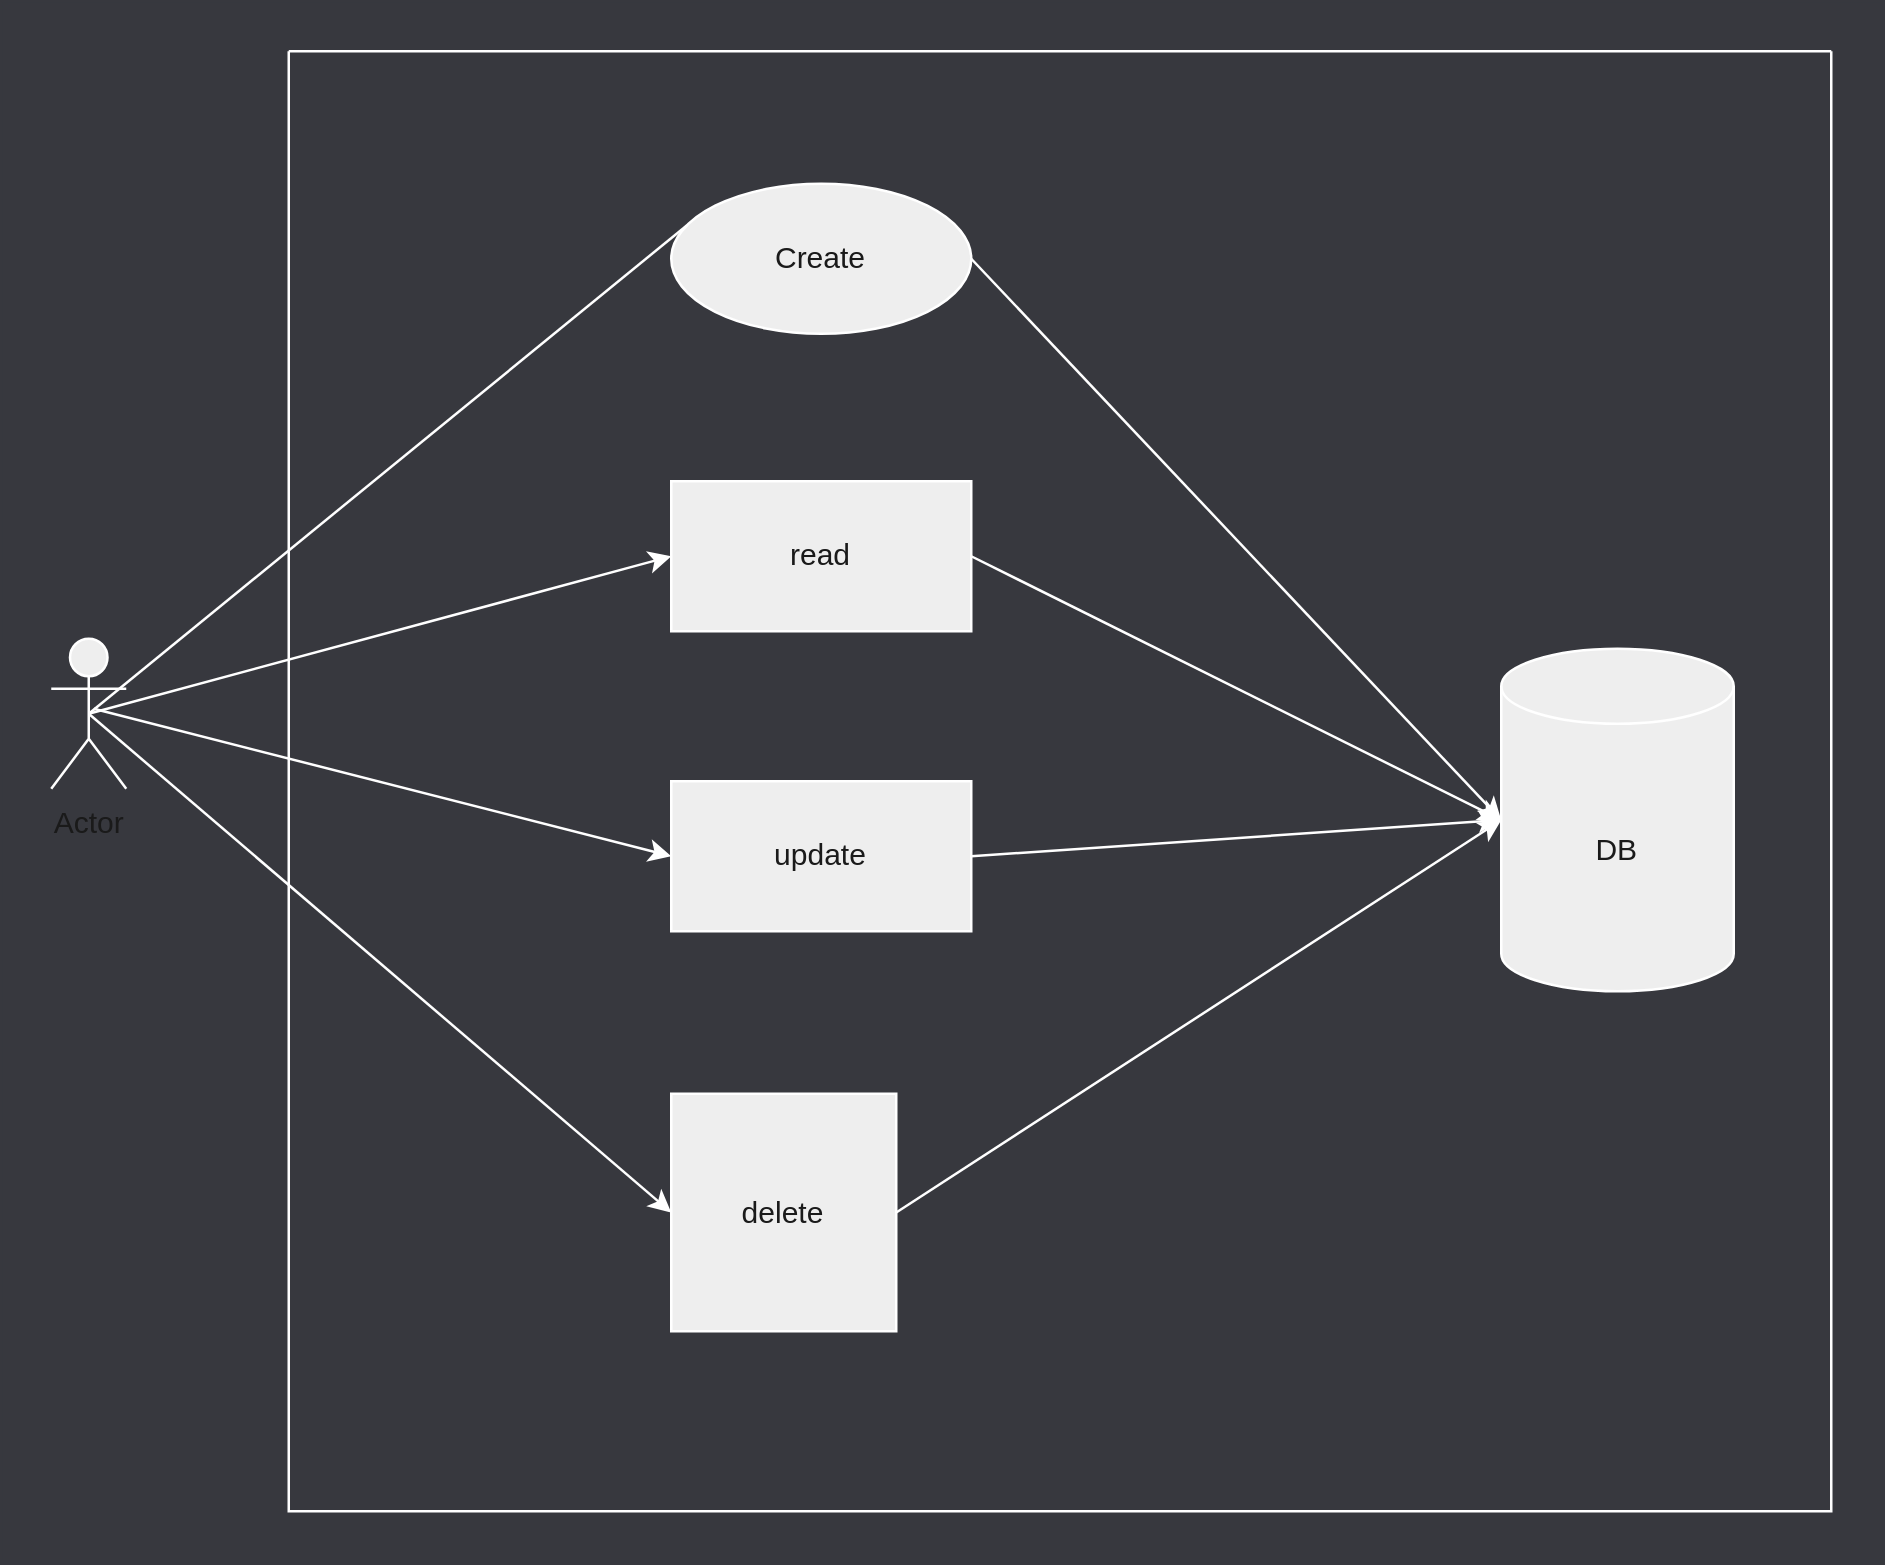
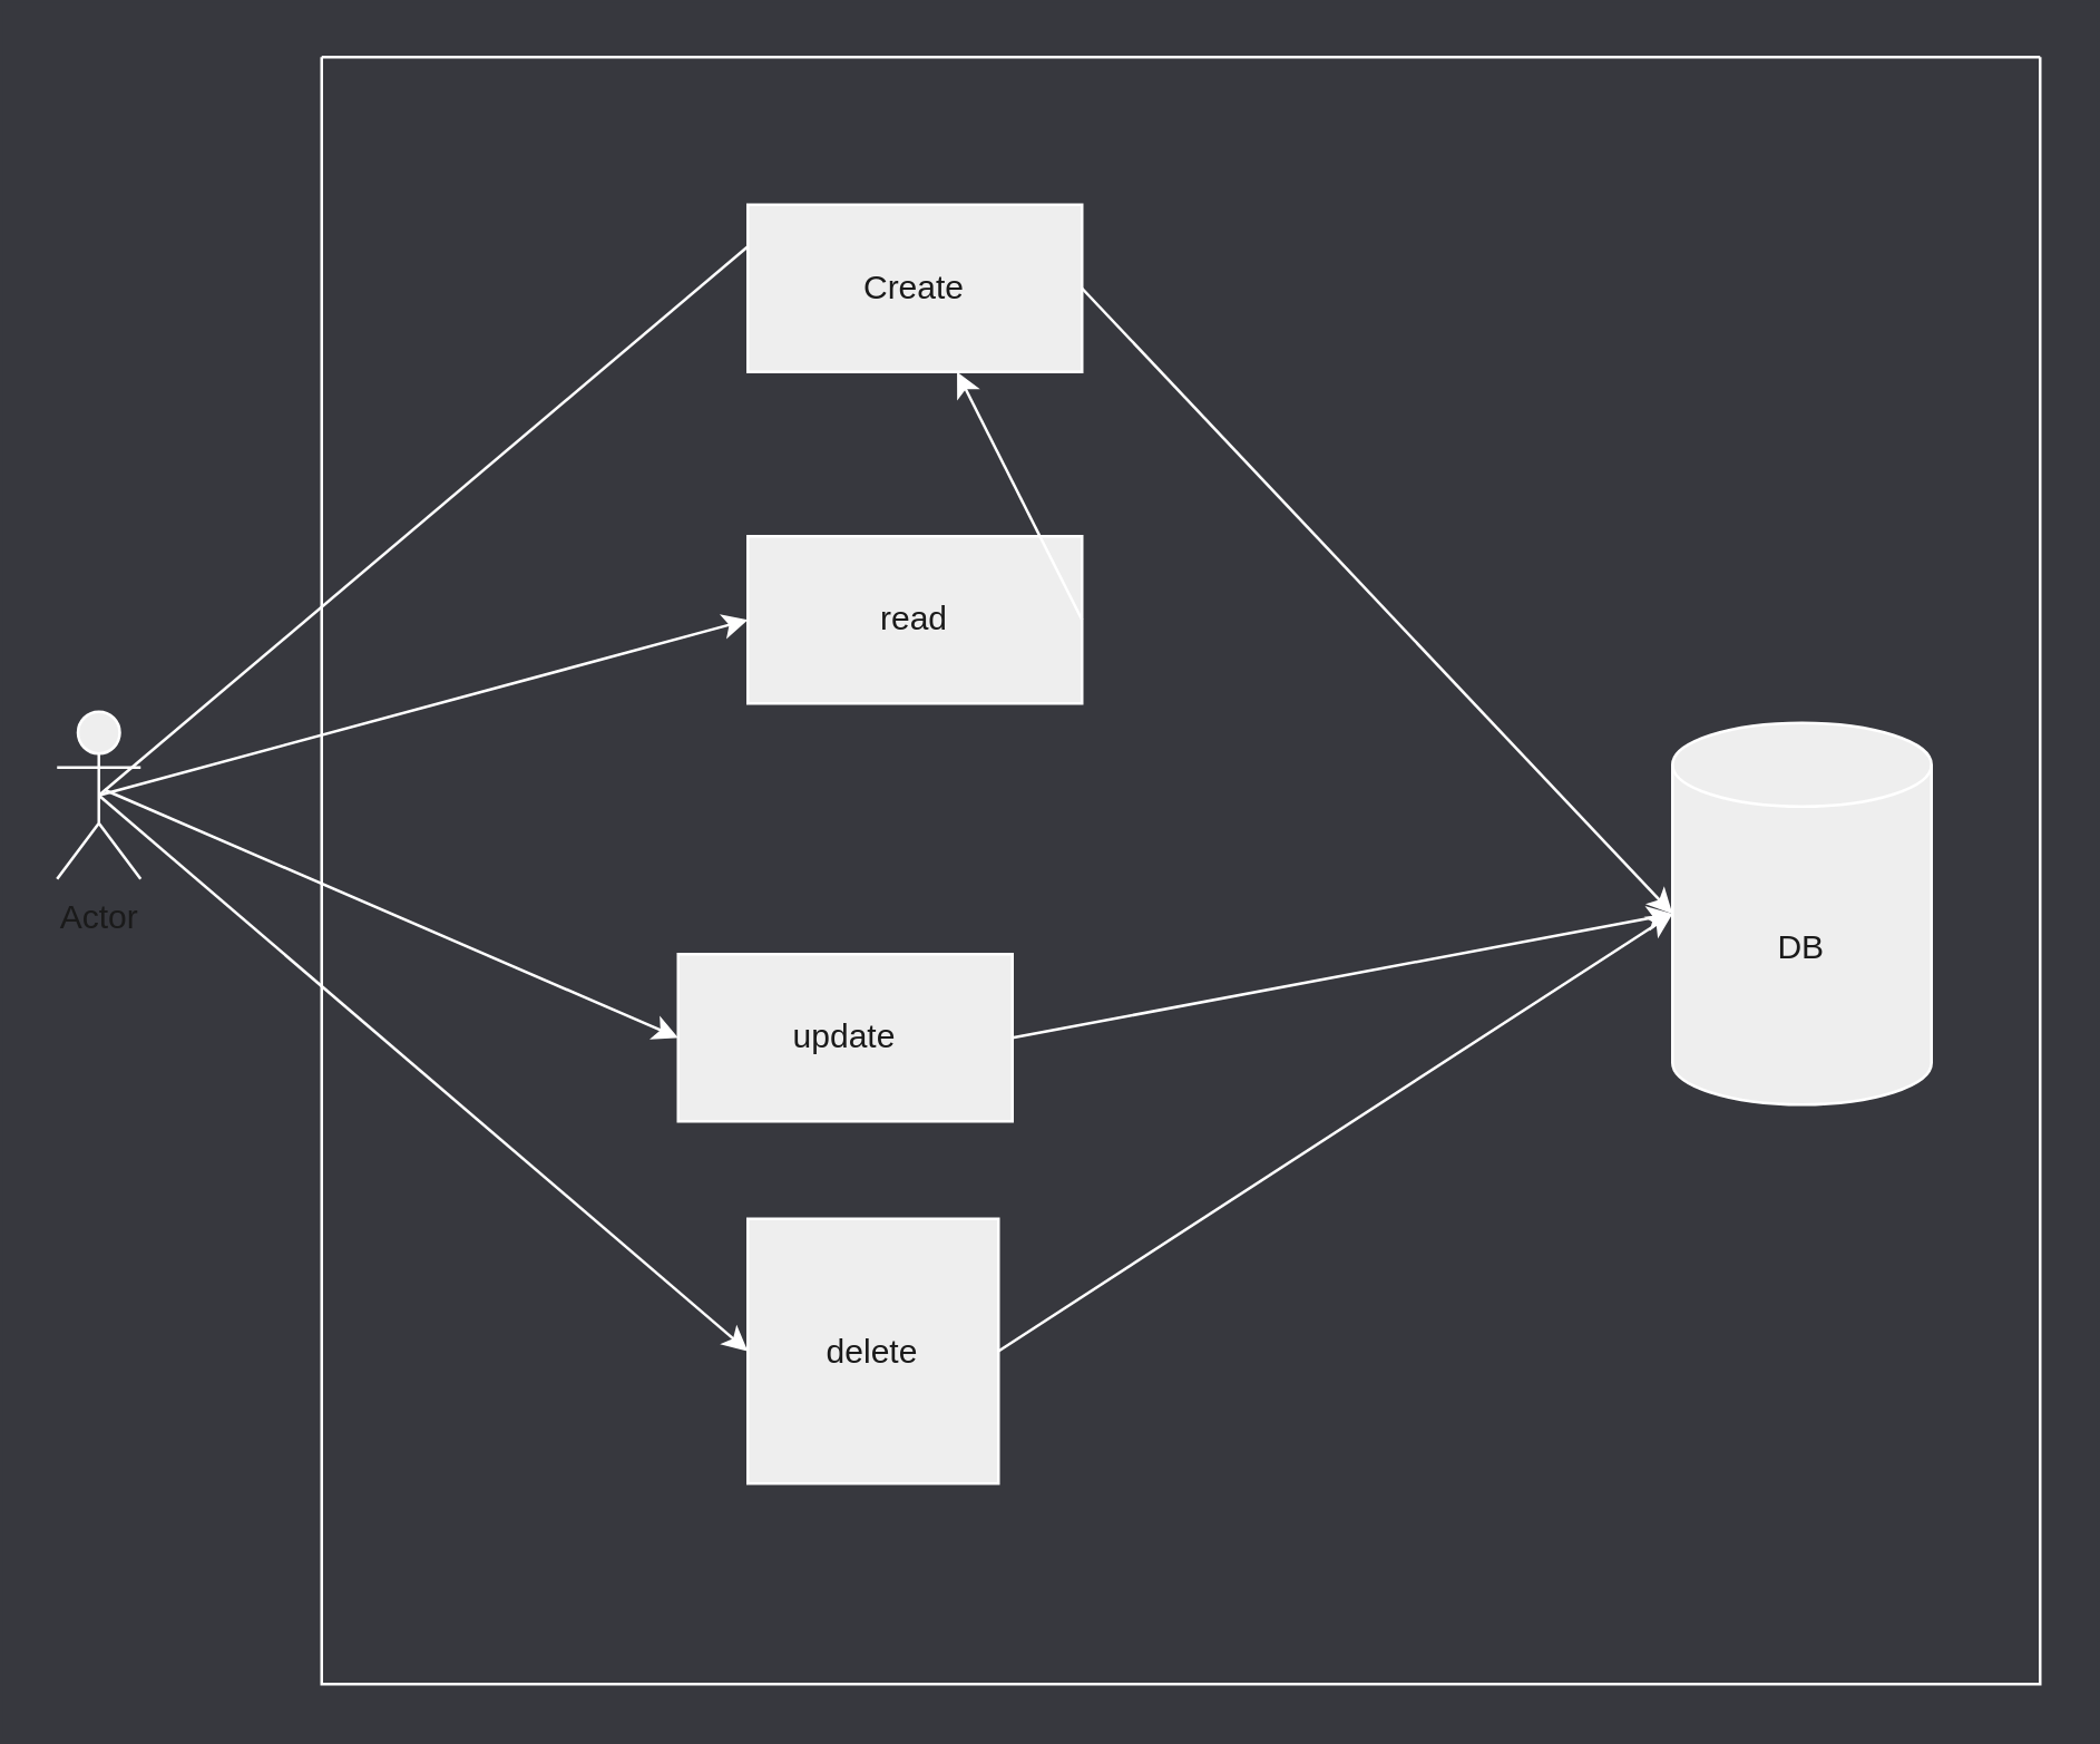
- <mxCell id="4" value="Create" style="ellipse;whiteSpace=wrap;html=1;sketch=0;fontColor=#1A1A1A;strokeColor=#FFFFFF;fillColor=#EEEEEE;" vertex="1" parent="3"><mxGeometry x="153" y="53" width="120" height="60" as="geometry" /></mxCell>
+ <mxCell id="4" value="Create" style="rounded=0;whiteSpace=wrap;html=1;sketch=0;fontColor=#1A1A1A;strokeColor=#FFFFFF;fillColor=#EEEEEE;" vertex="1" parent="3"><mxGeometry x="153" y="53" width="120" height="60" as="geometry" /></mxCell>
- <mxCell id="10" value="" style="endArrow=classic;startArrow=none;html=1;rounded=1;sketch=0;fontColor=#FFFFFF;strokeColor=#FFFFFF;curved=0;entryX=0;entryY=0.5;entryDx=0;entryDy=0;entryPerimeter=0;startFill=0;exitX=1;exitY=0.5;exitDx=0;exitDy=0;" edge="1" parent="3" source="5" target="8"><mxGeometry width="50" height="50" relative="1" as="geometry"><mxPoint x="278" y="203" as="sourcePoint" /><mxPoint x="485.0" y="372.5" as="targetPoint" /></mxGeometry></mxCell>
+ <mxCell id="10" value="" style="endArrow=classic;startArrow=none;html=1;rounded=1;sketch=0;fontColor=#FFFFFF;strokeColor=#FFFFFF;curved=0;startFill=0;exitX=1;exitY=0.5;exitDx=0;exitDy=0;" edge="1" parent="3" source="5" target="4"><mxGeometry width="50" height="50" relative="1" as="geometry"><mxPoint x="278" y="203" as="sourcePoint" /><mxPoint x="485.0" y="372.5" as="targetPoint" /></mxGeometry></mxCell>
- <mxCell id="6" value="update" style="rounded=0;whiteSpace=wrap;html=1;sketch=0;fontColor=#1A1A1A;strokeColor=#FFFFFF;fillColor=#EEEEEE;" vertex="1" parent="3"><mxGeometry x="153" y="292" width="120" height="60" as="geometry" /></mxCell>
+ <mxCell id="6" value="update" style="rounded=0;whiteSpace=wrap;html=1;sketch=0;fontColor=#1A1A1A;strokeColor=#FFFFFF;fillColor=#EEEEEE;" vertex="1" parent="3"><mxGeometry x="128" y="322" width="120" height="60" as="geometry" /></mxCell>
